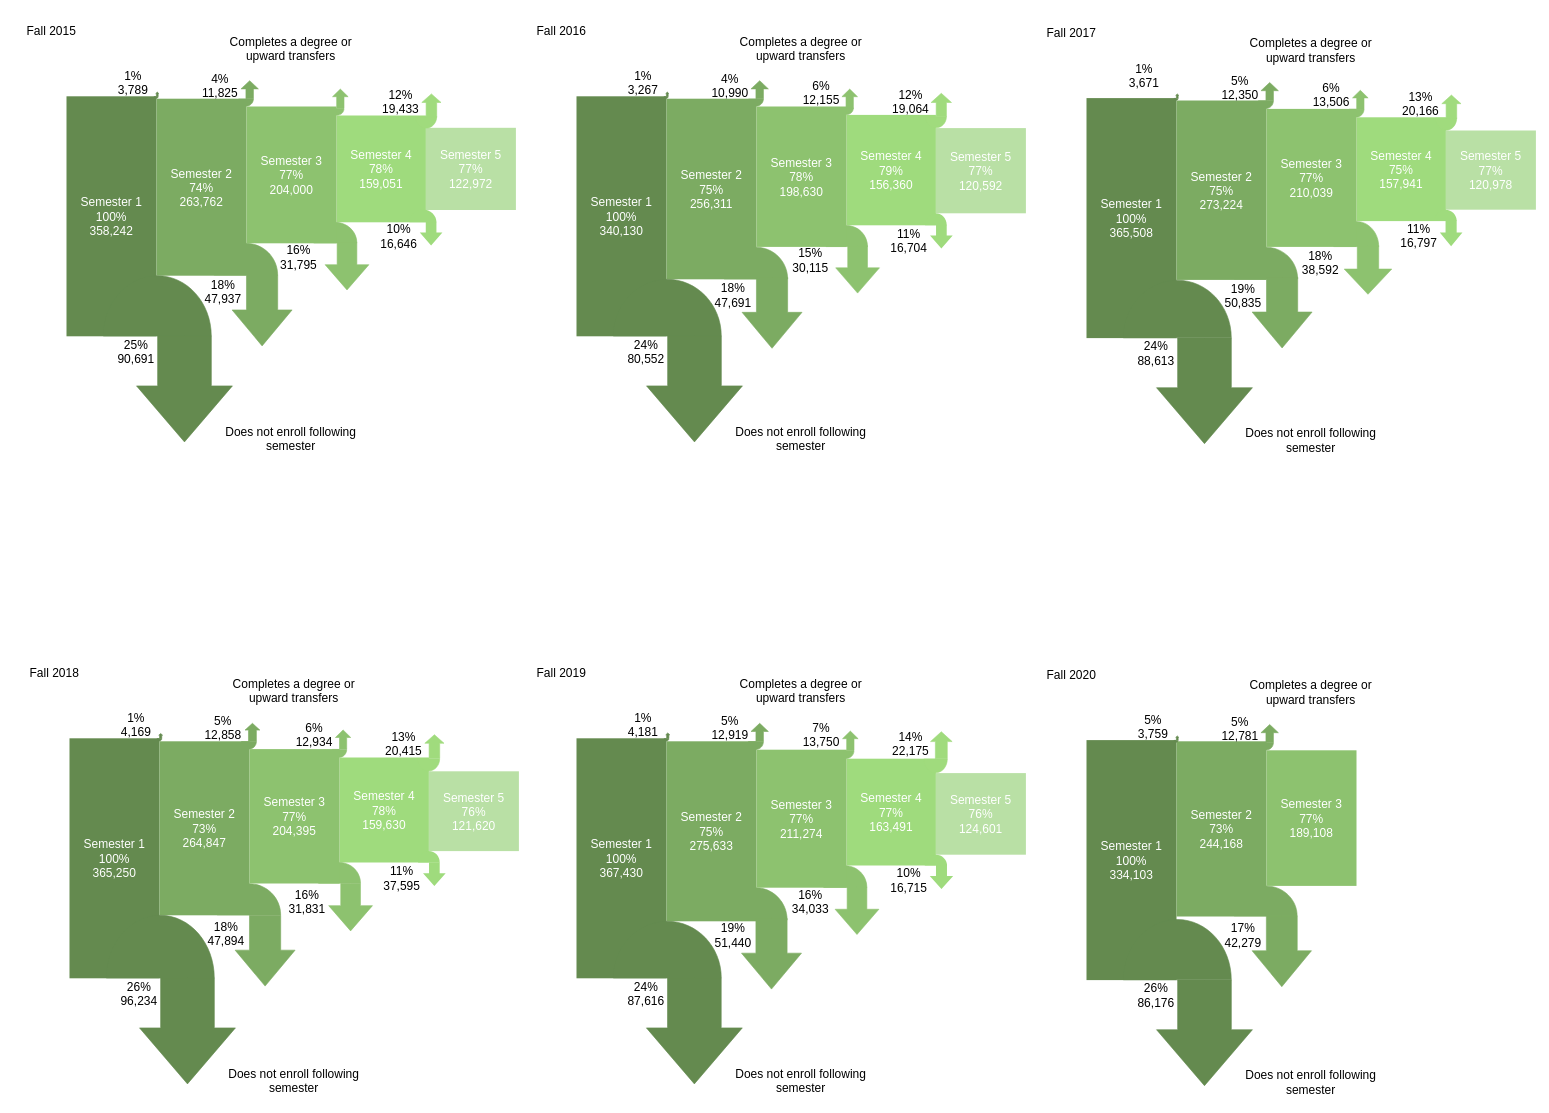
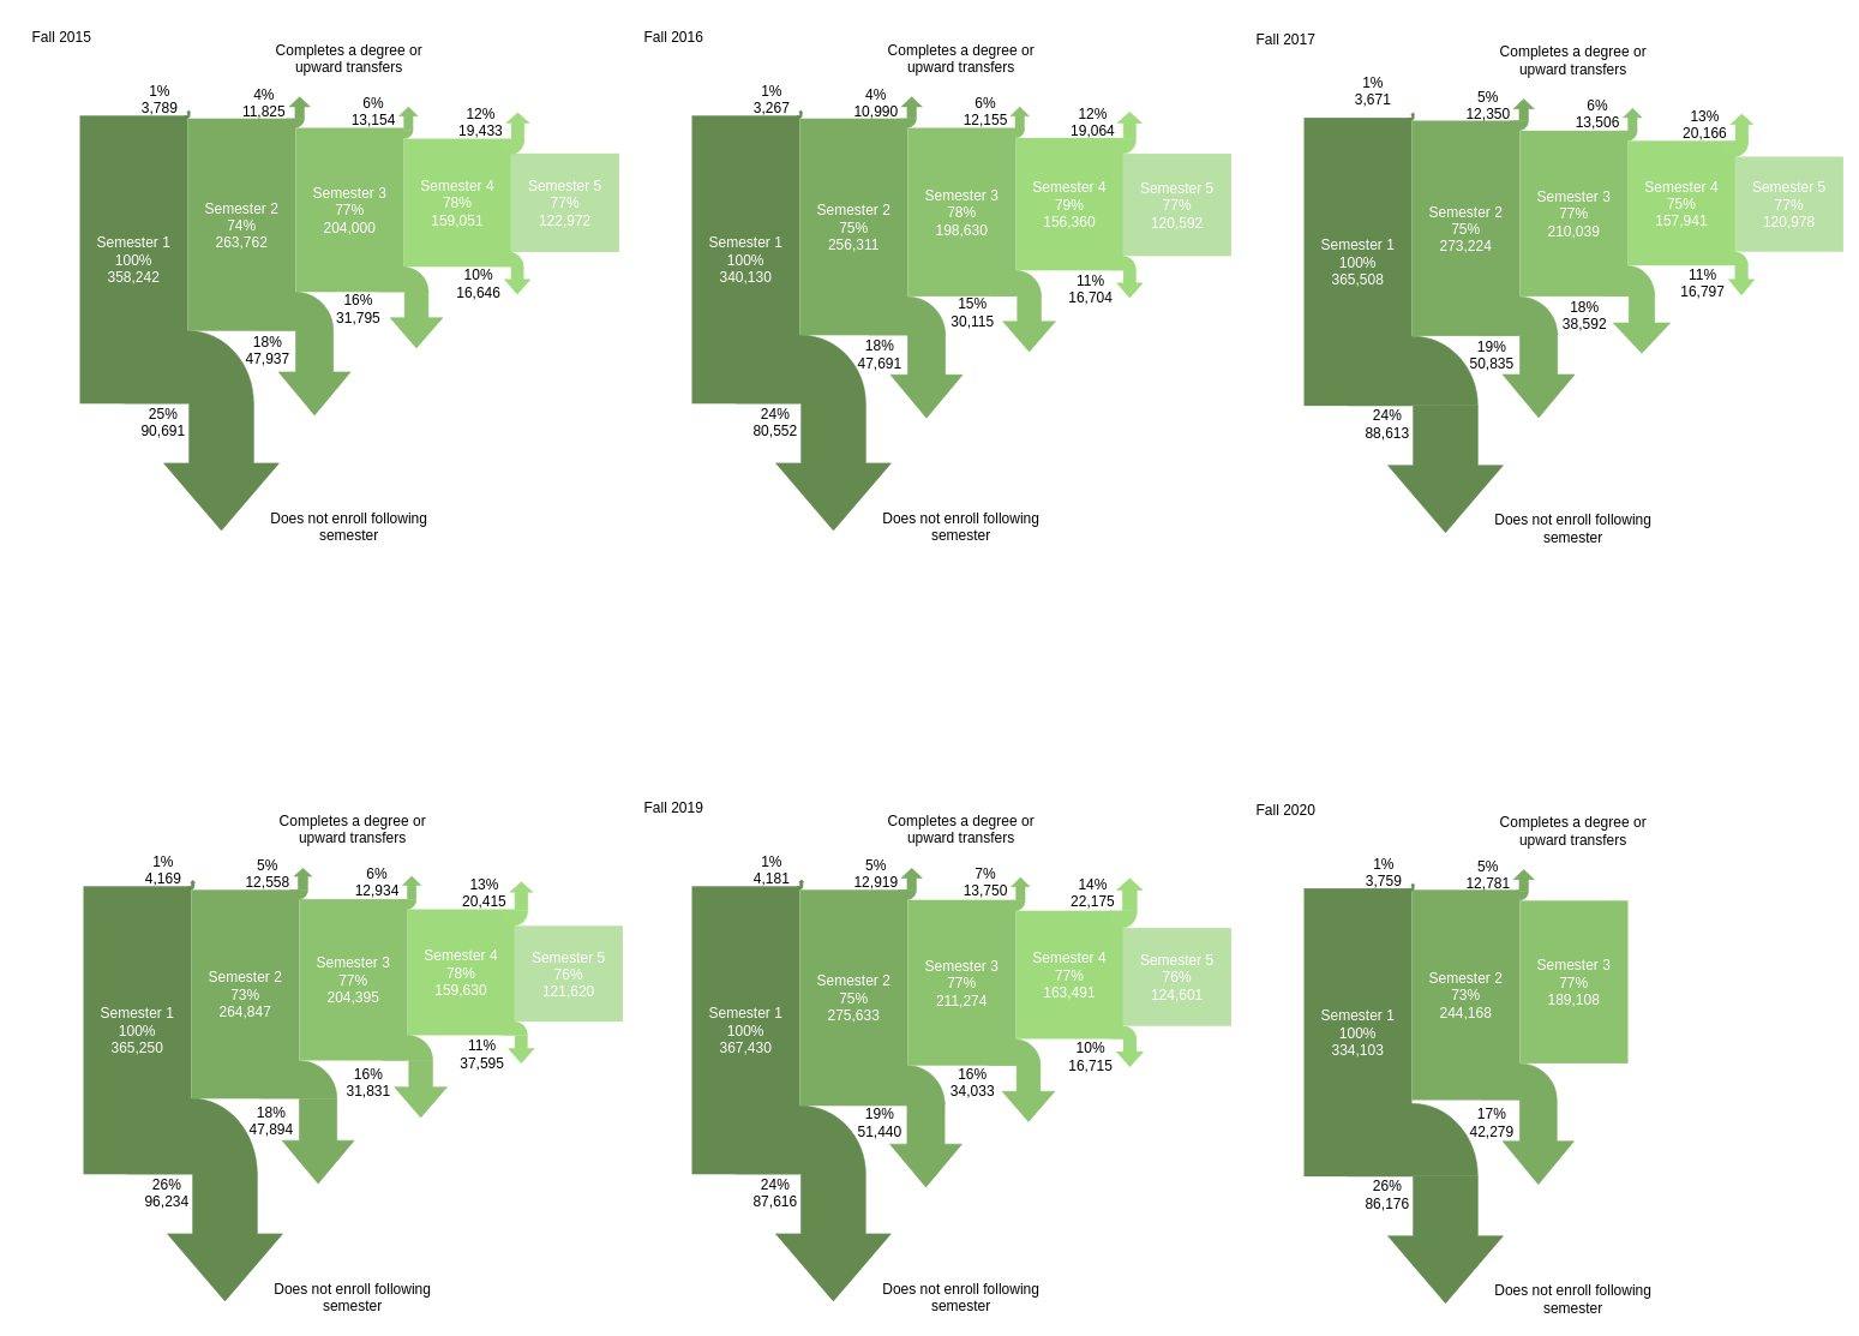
+ <mxCell id="21" value="&lt;font color=&quot;#000000&quot;&gt;6%&lt;br&gt;13,154&lt;br&gt;&lt;/font&gt;" style="rounded=0;whiteSpace=wrap;html=1;labelBackgroundColor=none;fillStyle=solid;strokeColor=none;fontSize=20;fontColor=#FFFFFF;fillColor=none;gradientColor=none;" vertex="1" parent="1"><mxGeometry x="483.4" y="130.75" width="70" height="45.75" as="geometry" /></mxCell>
- <mxCell id="121" value="&lt;font color=&quot;#000000&quot;&gt;Fall 2018&lt;/font&gt;" style="rounded=0;whiteSpace=wrap;html=1;labelBackgroundColor=none;fillStyle=solid;strokeColor=none;fontSize=20;fontColor=#FFFFFF;fillColor=none;gradientColor=none;" vertex="1" parent="1"><mxGeometry x="25" width="130" height="60" as="geometry" y="1090" /></mxCell>
- <mxCell id="168" value="&lt;font color=&quot;#000000&quot;&gt;5%&lt;br&gt;3,759&lt;br&gt;&lt;/font&gt;" style="rounded=0;whiteSpace=wrap;html=1;labelBackgroundColor=none;fillStyle=solid;strokeColor=none;fontSize=20;fontColor=#FFFFFF;fillColor=none;gradientColor=none;container=0;" vertex="1" parent="1"><mxGeometry x="1885.8" y="1187.01" width="70" height="45.99" as="geometry" /></mxCell>
+ <mxCell id="168" value="&lt;font color=&quot;#000000&quot;&gt;1%&lt;br&gt;3,759&lt;br&gt;&lt;/font&gt;" style="rounded=0;whiteSpace=wrap;html=1;labelBackgroundColor=none;fillStyle=solid;strokeColor=none;fontSize=20;fontColor=#FFFFFF;fillColor=none;gradientColor=none;container=0;" vertex="1" parent="1"><mxGeometry x="1885.8" y="1187.01" width="70" height="45.99" as="geometry" /></mxCell>
- <mxCell id="119" value="&lt;font color=&quot;#000000&quot;&gt;5%&lt;br&gt;12,858&lt;br&gt;&lt;/font&gt;" style="rounded=0;whiteSpace=wrap;html=1;labelBackgroundColor=none;fillStyle=solid;strokeColor=none;fontSize=20;fontColor=#FFFFFF;fillColor=none;gradientColor=none;" vertex="1" parent="1"><mxGeometry x="335.8" y="1190" width="70" height="44" as="geometry" /></mxCell>
+ <mxCell id="119" value="&lt;font color=&quot;#000000&quot;&gt;5%&lt;br&gt;12,558&lt;br&gt;&lt;/font&gt;" style="rounded=0;whiteSpace=wrap;html=1;labelBackgroundColor=none;fillStyle=solid;strokeColor=none;fontSize=20;fontColor=#FFFFFF;fillColor=none;gradientColor=none;" vertex="1" parent="1"><mxGeometry x="335.8" y="1190" width="70" height="44" as="geometry" /></mxCell>
